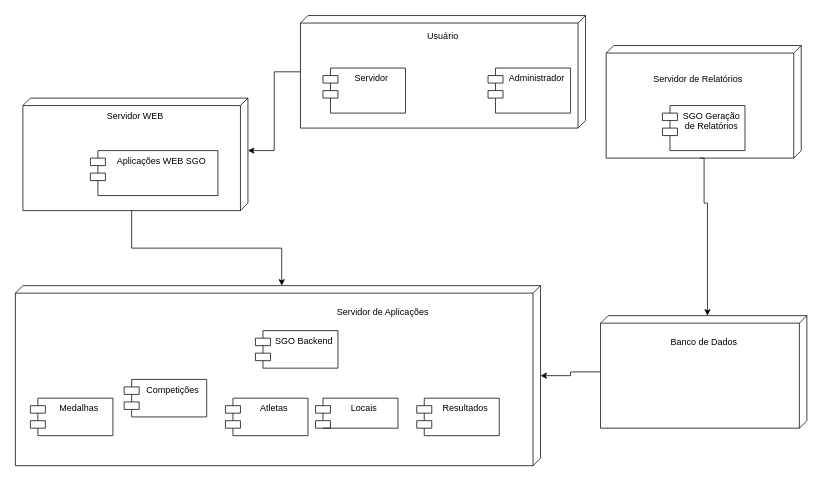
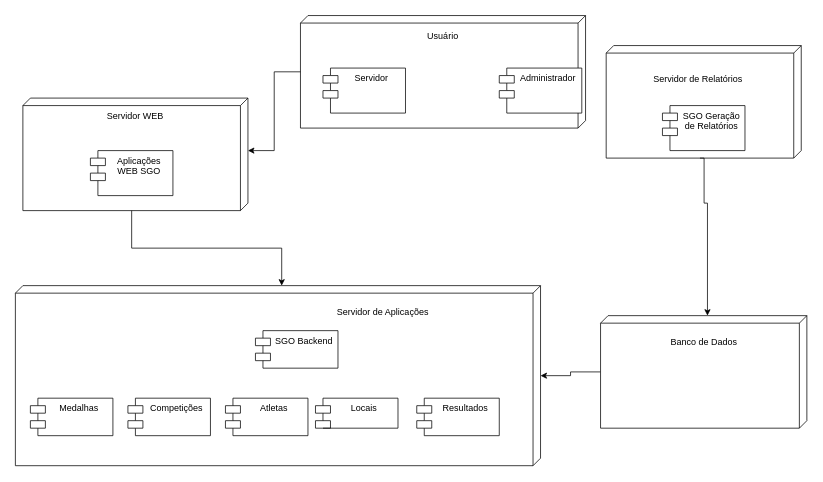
- <mxCell id="6" value="Administrador" style="shape=module;align=left;spacingLeft=20;align=center;verticalAlign=top;whiteSpace=wrap;html=1;" vertex="1" parent="1"><mxGeometry x="650" y="90" width="110" height="60" as="geometry" /></mxCell>
+ <mxCell id="6" value="Administrador" style="shape=module;align=left;spacingLeft=20;align=center;verticalAlign=top;whiteSpace=wrap;html=1;" vertex="1" parent="1"><mxGeometry x="665" y="90" width="110" height="60" as="geometry" /></mxCell>
- <mxCell id="7" value="Aplicações WEB SGO" style="shape=module;align=left;spacingLeft=20;align=center;verticalAlign=top;whiteSpace=wrap;html=1;" vertex="1" parent="1"><mxGeometry x="120" y="200" width="170" height="60" as="geometry" /></mxCell>
+ <mxCell id="7" value="Aplicações WEB SGO" style="shape=module;align=left;spacingLeft=20;align=center;verticalAlign=top;whiteSpace=wrap;html=1;" vertex="1" parent="1"><mxGeometry x="120" y="200" width="110" height="60" as="geometry" /></mxCell>
- <mxCell id="15" value="Competições" style="shape=module;align=left;spacingLeft=20;align=center;verticalAlign=top;whiteSpace=wrap;html=1;" vertex="1" parent="1"><mxGeometry x="165" y="505" width="110" height="50" as="geometry" /></mxCell>
+ <mxCell id="15" value="Competições" style="shape=module;align=left;spacingLeft=20;align=center;verticalAlign=top;whiteSpace=wrap;html=1;" vertex="1" parent="1"><mxGeometry x="170" y="530" width="110" height="50" as="geometry" /></mxCell>
